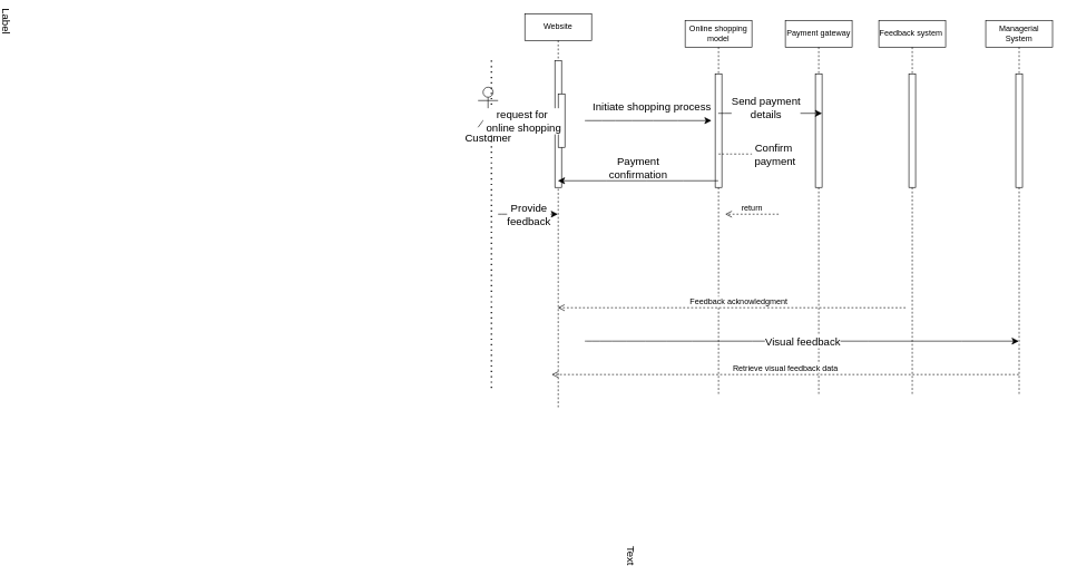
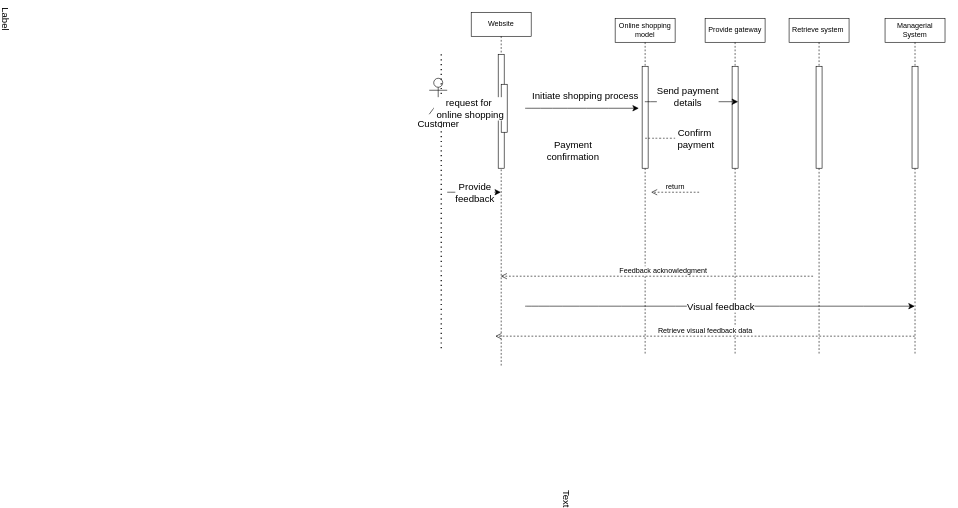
- <mxCell id="8" value="Payment gateway" style="shape=umlLifeline;perimeter=lifelinePerimeter;whiteSpace=wrap;html=1;container=0;dropTarget=0;collapsible=0;recursiveResize=0;outlineConnect=0;portConstraint=eastwest;newEdgeStyle={&quot;edgeStyle&quot;:&quot;elbowEdgeStyle&quot;,&quot;elbow&quot;:&quot;vertical&quot;,&quot;curved&quot;:0,&quot;rounded&quot;:0};" vertex="1" parent="1"><mxGeometry x="480" y="30" width="100" height="560" as="geometry" /></mxCell>
+ <mxCell id="8" value="Provide gateway" style="shape=umlLifeline;perimeter=lifelinePerimeter;whiteSpace=wrap;html=1;container=0;dropTarget=0;collapsible=0;recursiveResize=0;outlineConnect=0;portConstraint=eastwest;newEdgeStyle={&quot;edgeStyle&quot;:&quot;elbowEdgeStyle&quot;,&quot;elbow&quot;:&quot;vertical&quot;,&quot;curved&quot;:0,&quot;rounded&quot;:0};" vertex="1" parent="1"><mxGeometry x="480" y="30" width="100" height="560" as="geometry" /></mxCell>
- <mxCell id="10" value="Feedback system&amp;nbsp;" style="shape=umlLifeline;perimeter=lifelinePerimeter;whiteSpace=wrap;html=1;container=0;dropTarget=0;collapsible=0;recursiveResize=0;outlineConnect=0;portConstraint=eastwest;newEdgeStyle={&quot;edgeStyle&quot;:&quot;elbowEdgeStyle&quot;,&quot;elbow&quot;:&quot;vertical&quot;,&quot;curved&quot;:0,&quot;rounded&quot;:0};" vertex="1" parent="1"><mxGeometry x="620" y="30" width="100" height="560" as="geometry" /></mxCell>
+ <mxCell id="10" value="Retrieve system&amp;nbsp;" style="shape=umlLifeline;perimeter=lifelinePerimeter;whiteSpace=wrap;html=1;container=0;dropTarget=0;collapsible=0;recursiveResize=0;outlineConnect=0;portConstraint=eastwest;newEdgeStyle={&quot;edgeStyle&quot;:&quot;elbowEdgeStyle&quot;,&quot;elbow&quot;:&quot;vertical&quot;,&quot;curved&quot;:0,&quot;rounded&quot;:0};" vertex="1" parent="1"><mxGeometry x="620" y="30" width="100" height="560" as="geometry" /></mxCell>
- <mxCell id="25" value="" style="endArrow=classic;html=1;rounded=0;fontSize=12;startSize=8;endSize=8;curved=1;" edge="1" parent="1" source="5" target="2"><mxGeometry width="50" height="50" relative="1" as="geometry"><mxPoint x="400" y="340" as="sourcePoint" /><mxPoint x="450" y="290" as="targetPoint" /><Array as="points"><mxPoint x="280" y="270" /></Array></mxGeometry></mxCell>
